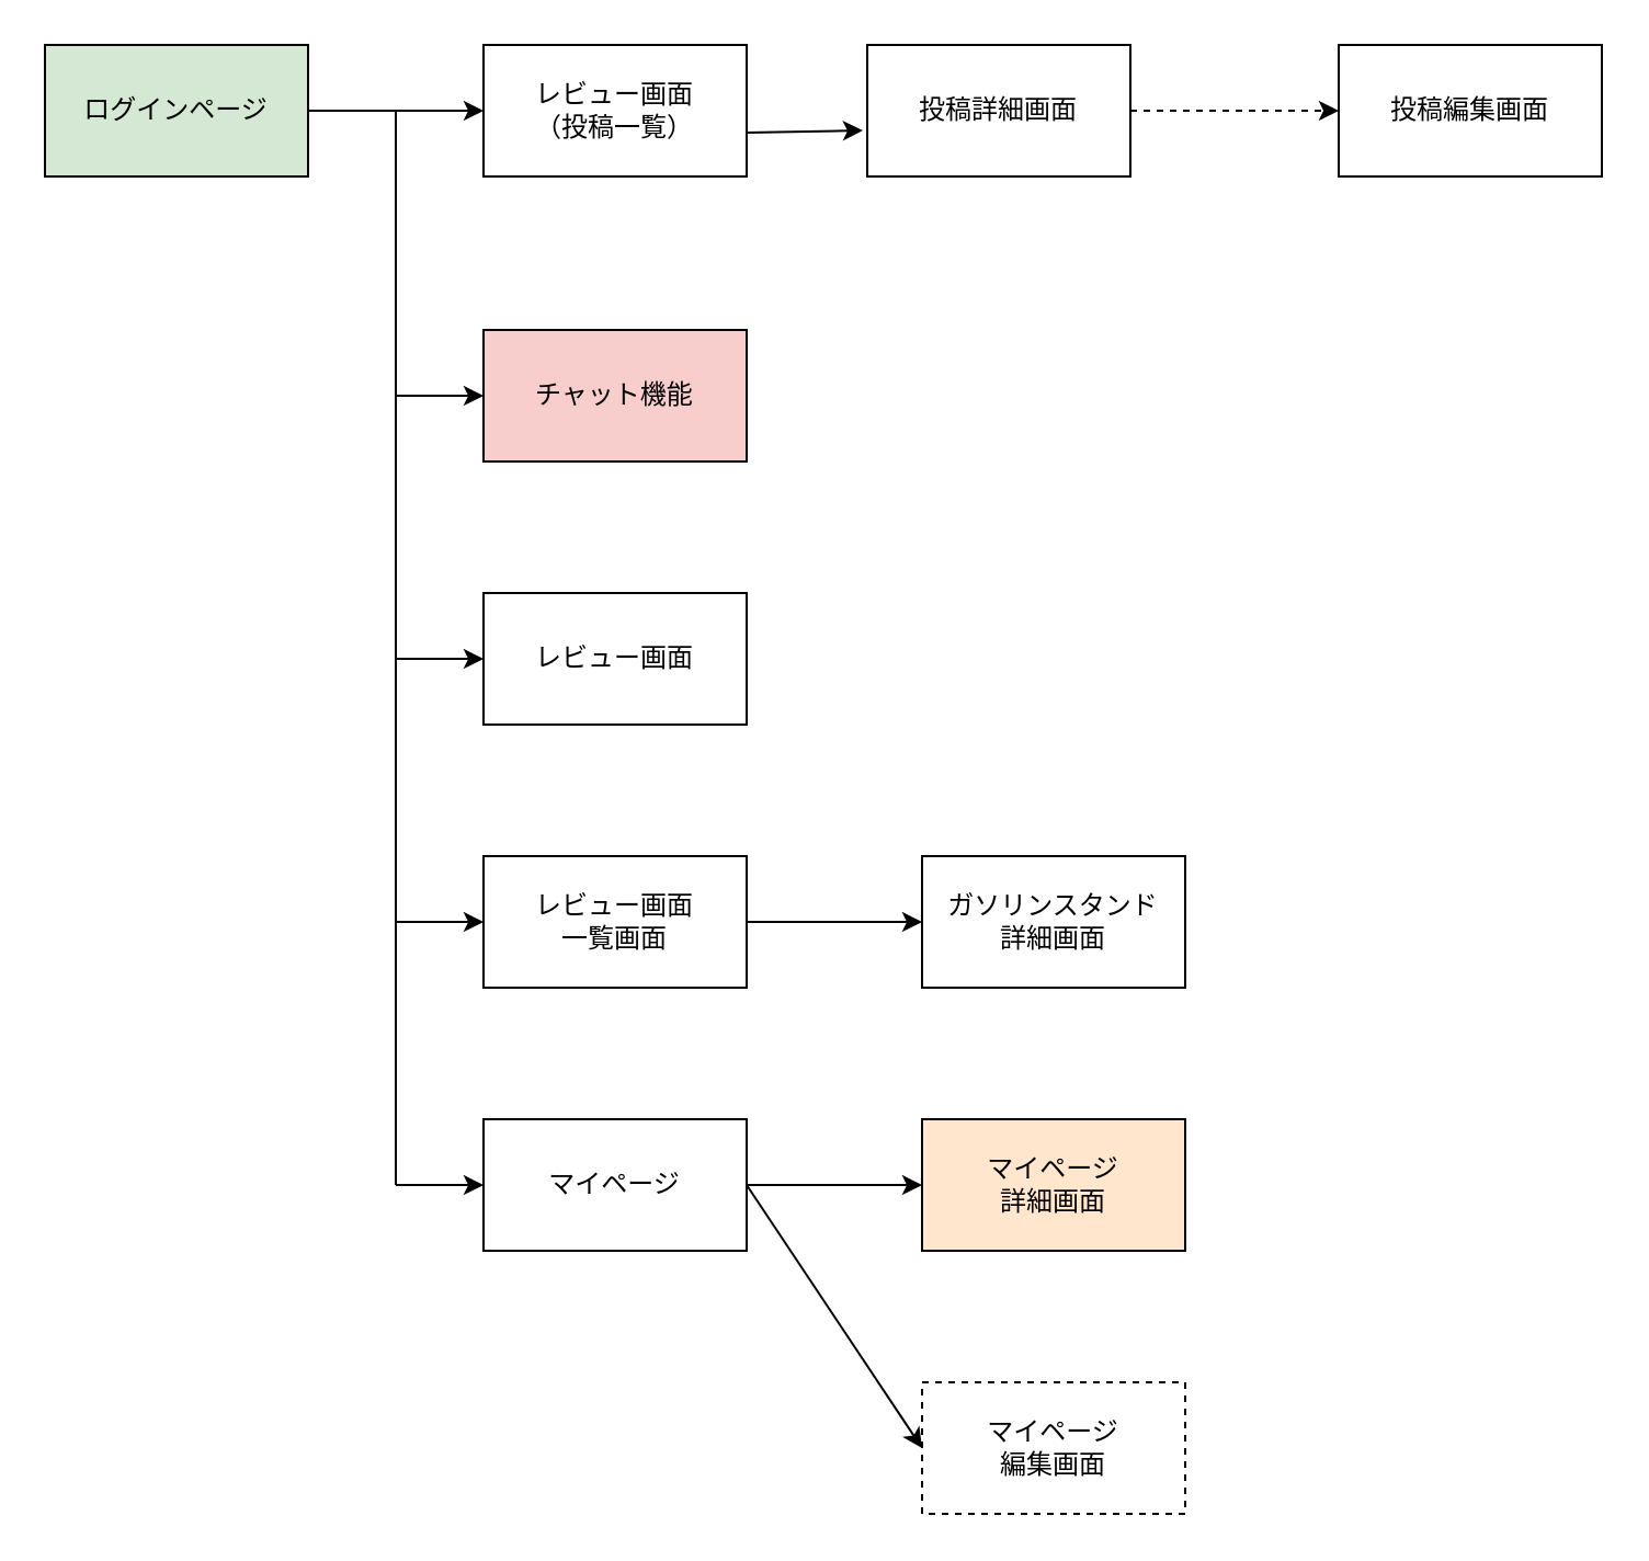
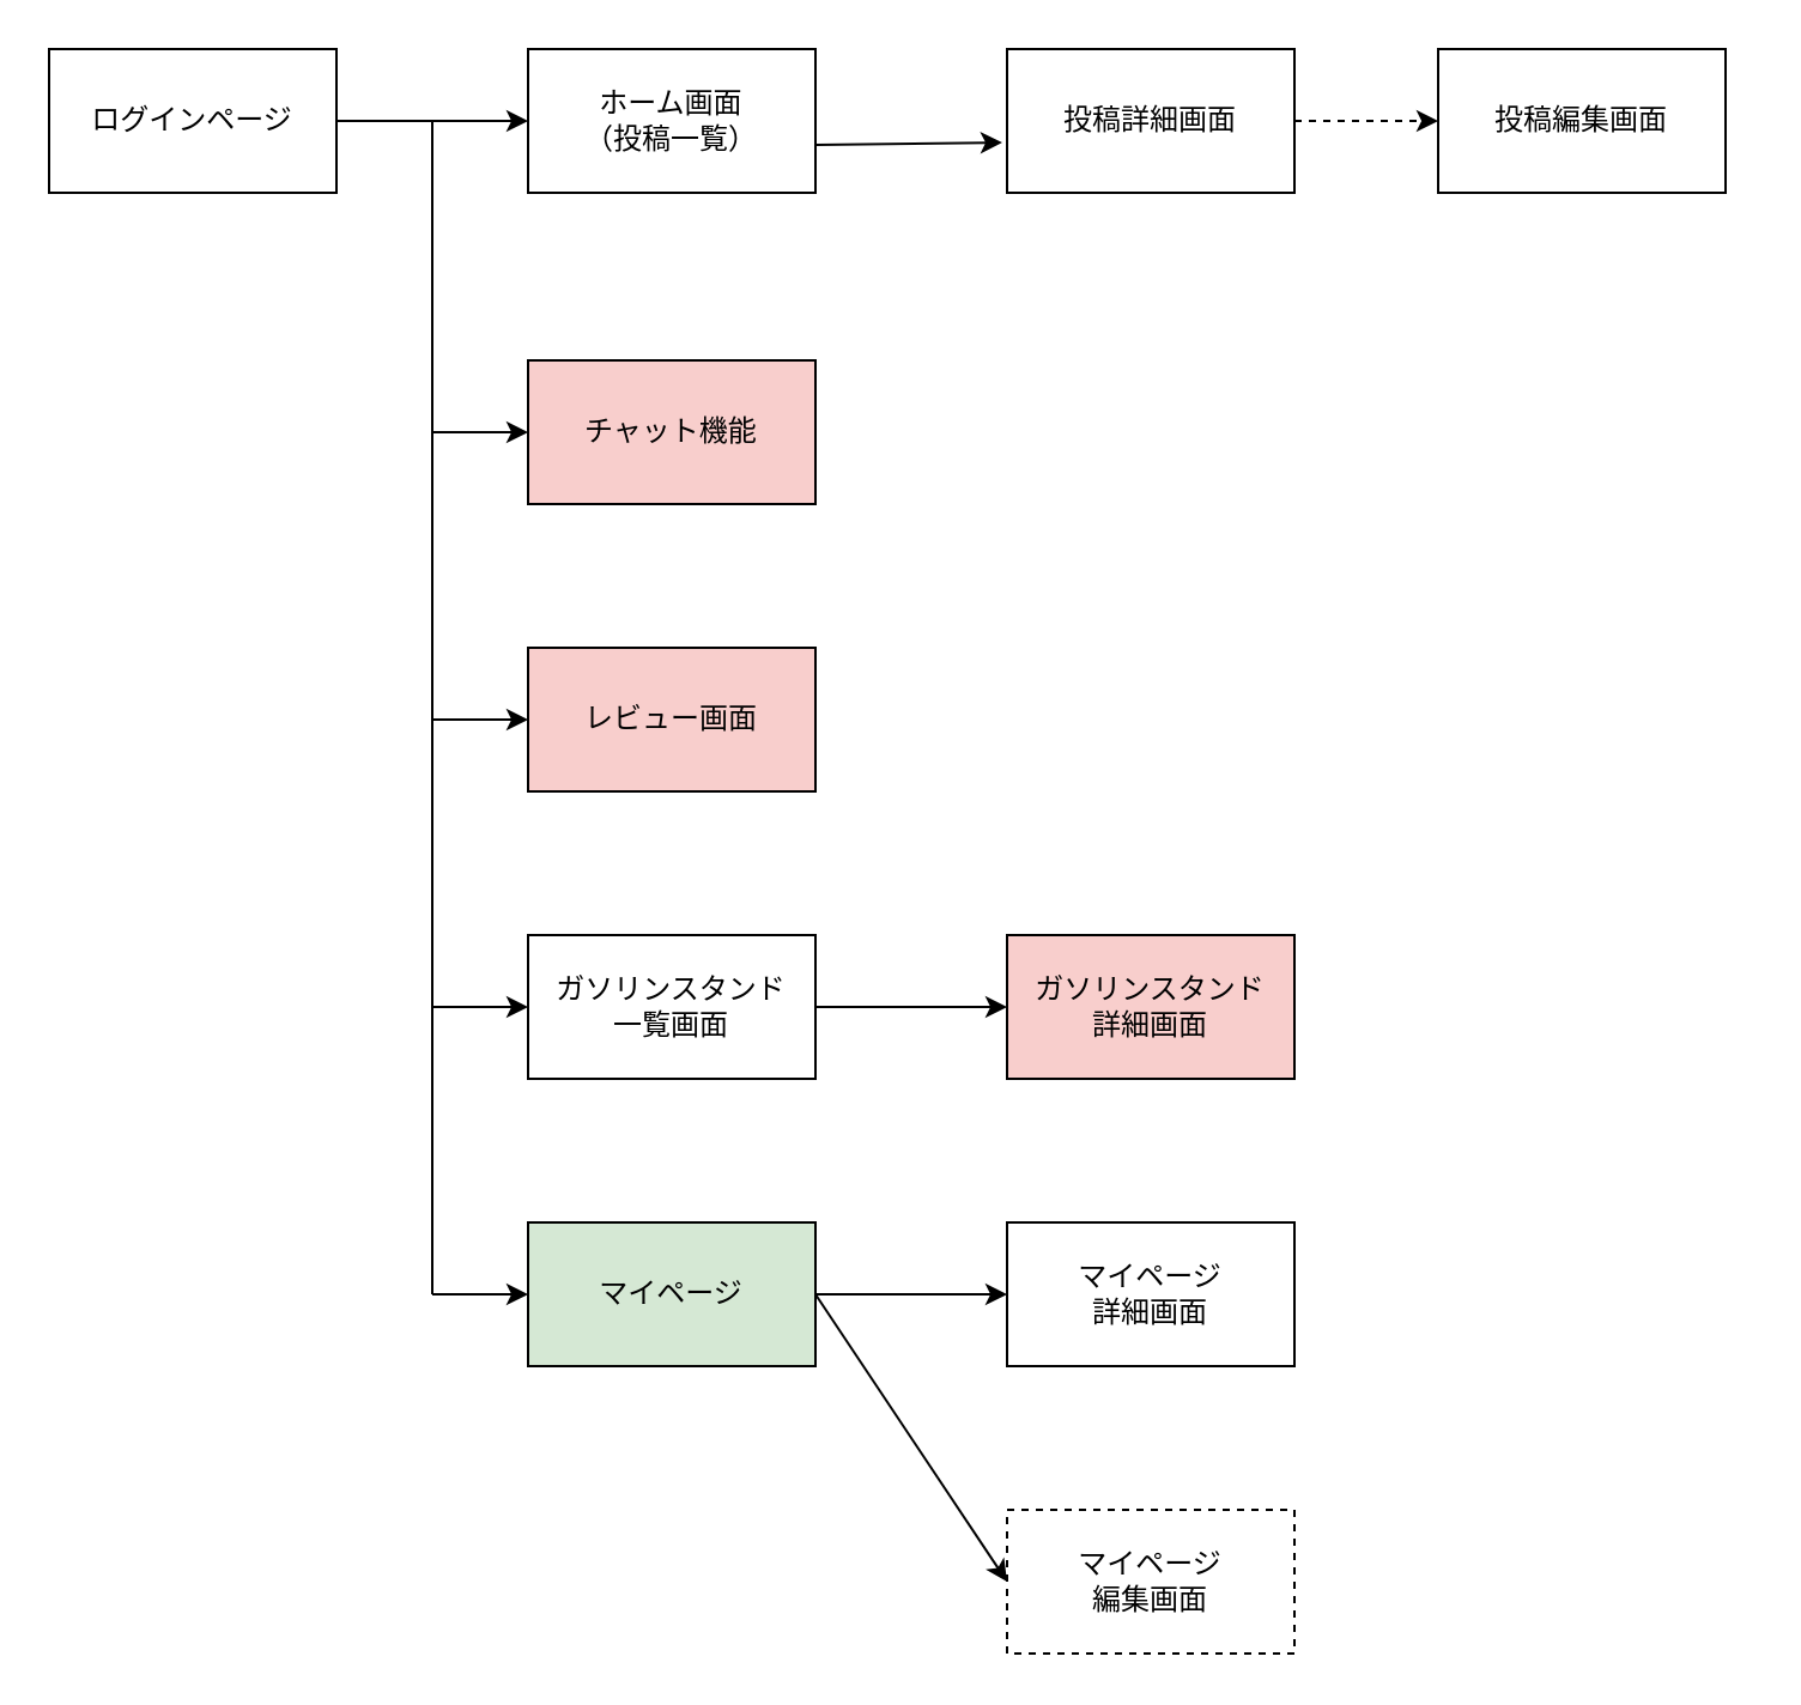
- <mxCell id="2" value="ログインページ&lt;br&gt;" style="rounded=0;whiteSpace=wrap;html=1;fillColor=#d5e8d4;" parent="1" vertex="1"><mxGeometry x="20" y="20" width="120" height="60" as="geometry" /></mxCell>
+ <mxCell id="2" value="ログインページ&lt;br&gt;" style="rounded=0;whiteSpace=wrap;html=1;" parent="1" vertex="1"><mxGeometry x="20" y="20" width="120" height="60" as="geometry" /></mxCell>
- <mxCell id="3" value="レビュー画面&lt;br&gt;（投稿一覧）" style="rounded=0;whiteSpace=wrap;html=1;" parent="1" vertex="1"><mxGeometry x="220" y="20" width="120" height="60" as="geometry" /></mxCell>
+ <mxCell id="3" value="ホーム画面&lt;br&gt;（投稿一覧）" style="rounded=0;whiteSpace=wrap;html=1;" parent="1" vertex="1"><mxGeometry x="220" y="20" width="120" height="60" as="geometry" /></mxCell>
- <mxCell id="8" value="投稿詳細画面" style="rounded=0;whiteSpace=wrap;html=1;" parent="1" vertex="1"><mxGeometry x="395" y="20" width="120" height="60" as="geometry" /></mxCell>
+ <mxCell id="8" value="投稿詳細画面" style="rounded=0;whiteSpace=wrap;html=1;" parent="1" vertex="1"><mxGeometry x="420" y="20" width="120" height="60" as="geometry" /></mxCell>
- <mxCell id="22" value="投稿編集画面" style="rounded=0;whiteSpace=wrap;html=1;" vertex="1" parent="1"><mxGeometry x="610" y="20" width="120" height="60" as="geometry" /></mxCell>
+ <mxCell id="22" value="投稿編集画面" style="rounded=0;whiteSpace=wrap;html=1;" vertex="1" parent="1"><mxGeometry x="600" y="20" width="120" height="60" as="geometry" /></mxCell>
- <mxCell id="12" value="レビュー画面" style="rounded=0;whiteSpace=wrap;html=1;" vertex="1" parent="1"><mxGeometry x="220" y="270" width="120" height="60" as="geometry" /></mxCell>
+ <mxCell id="12" value="レビュー画面" style="rounded=0;whiteSpace=wrap;html=1;fillColor=#f8cecc;" vertex="1" parent="1"><mxGeometry x="220" y="270" width="120" height="60" as="geometry" /></mxCell>
- <mxCell id="9" value="レビュー画面&lt;br&gt;一覧画面" style="rounded=0;whiteSpace=wrap;html=1;" parent="1" vertex="1"><mxGeometry x="220" y="390" width="120" height="60" as="geometry" /></mxCell>
+ <mxCell id="9" value="ガソリンスタンド&lt;br&gt;一覧画面" style="rounded=0;whiteSpace=wrap;html=1;" parent="1" vertex="1"><mxGeometry x="220" y="390" width="120" height="60" as="geometry" /></mxCell>
- <mxCell id="17" value="ガソリンスタンド&lt;br&gt;詳細画面" style="rounded=0;whiteSpace=wrap;html=1;" vertex="1" parent="1"><mxGeometry x="420" y="390" width="120" height="60" as="geometry" /></mxCell>
+ <mxCell id="17" value="ガソリンスタンド&lt;br&gt;詳細画面" style="rounded=0;whiteSpace=wrap;html=1;fillColor=#f8cecc;" vertex="1" parent="1"><mxGeometry x="420" y="390" width="120" height="60" as="geometry" /></mxCell>
- <mxCell id="13" value="マイページ" style="rounded=0;whiteSpace=wrap;html=1;" vertex="1" parent="1"><mxGeometry x="220" y="510" width="120" height="60" as="geometry" /></mxCell>
+ <mxCell id="13" value="マイページ" style="rounded=0;whiteSpace=wrap;html=1;fillColor=#d5e8d4;" vertex="1" parent="1"><mxGeometry x="220" y="510" width="120" height="60" as="geometry" /></mxCell>
- <mxCell id="15" value="マイページ&lt;br&gt;詳細画面" style="rounded=0;whiteSpace=wrap;html=1;fillColor=#ffe6cc;" vertex="1" parent="1"><mxGeometry x="420" y="510" width="120" height="60" as="geometry" /></mxCell>
+ <mxCell id="15" value="マイページ&lt;br&gt;詳細画面" style="rounded=0;whiteSpace=wrap;html=1;" vertex="1" parent="1"><mxGeometry x="420" y="510" width="120" height="60" as="geometry" /></mxCell>
